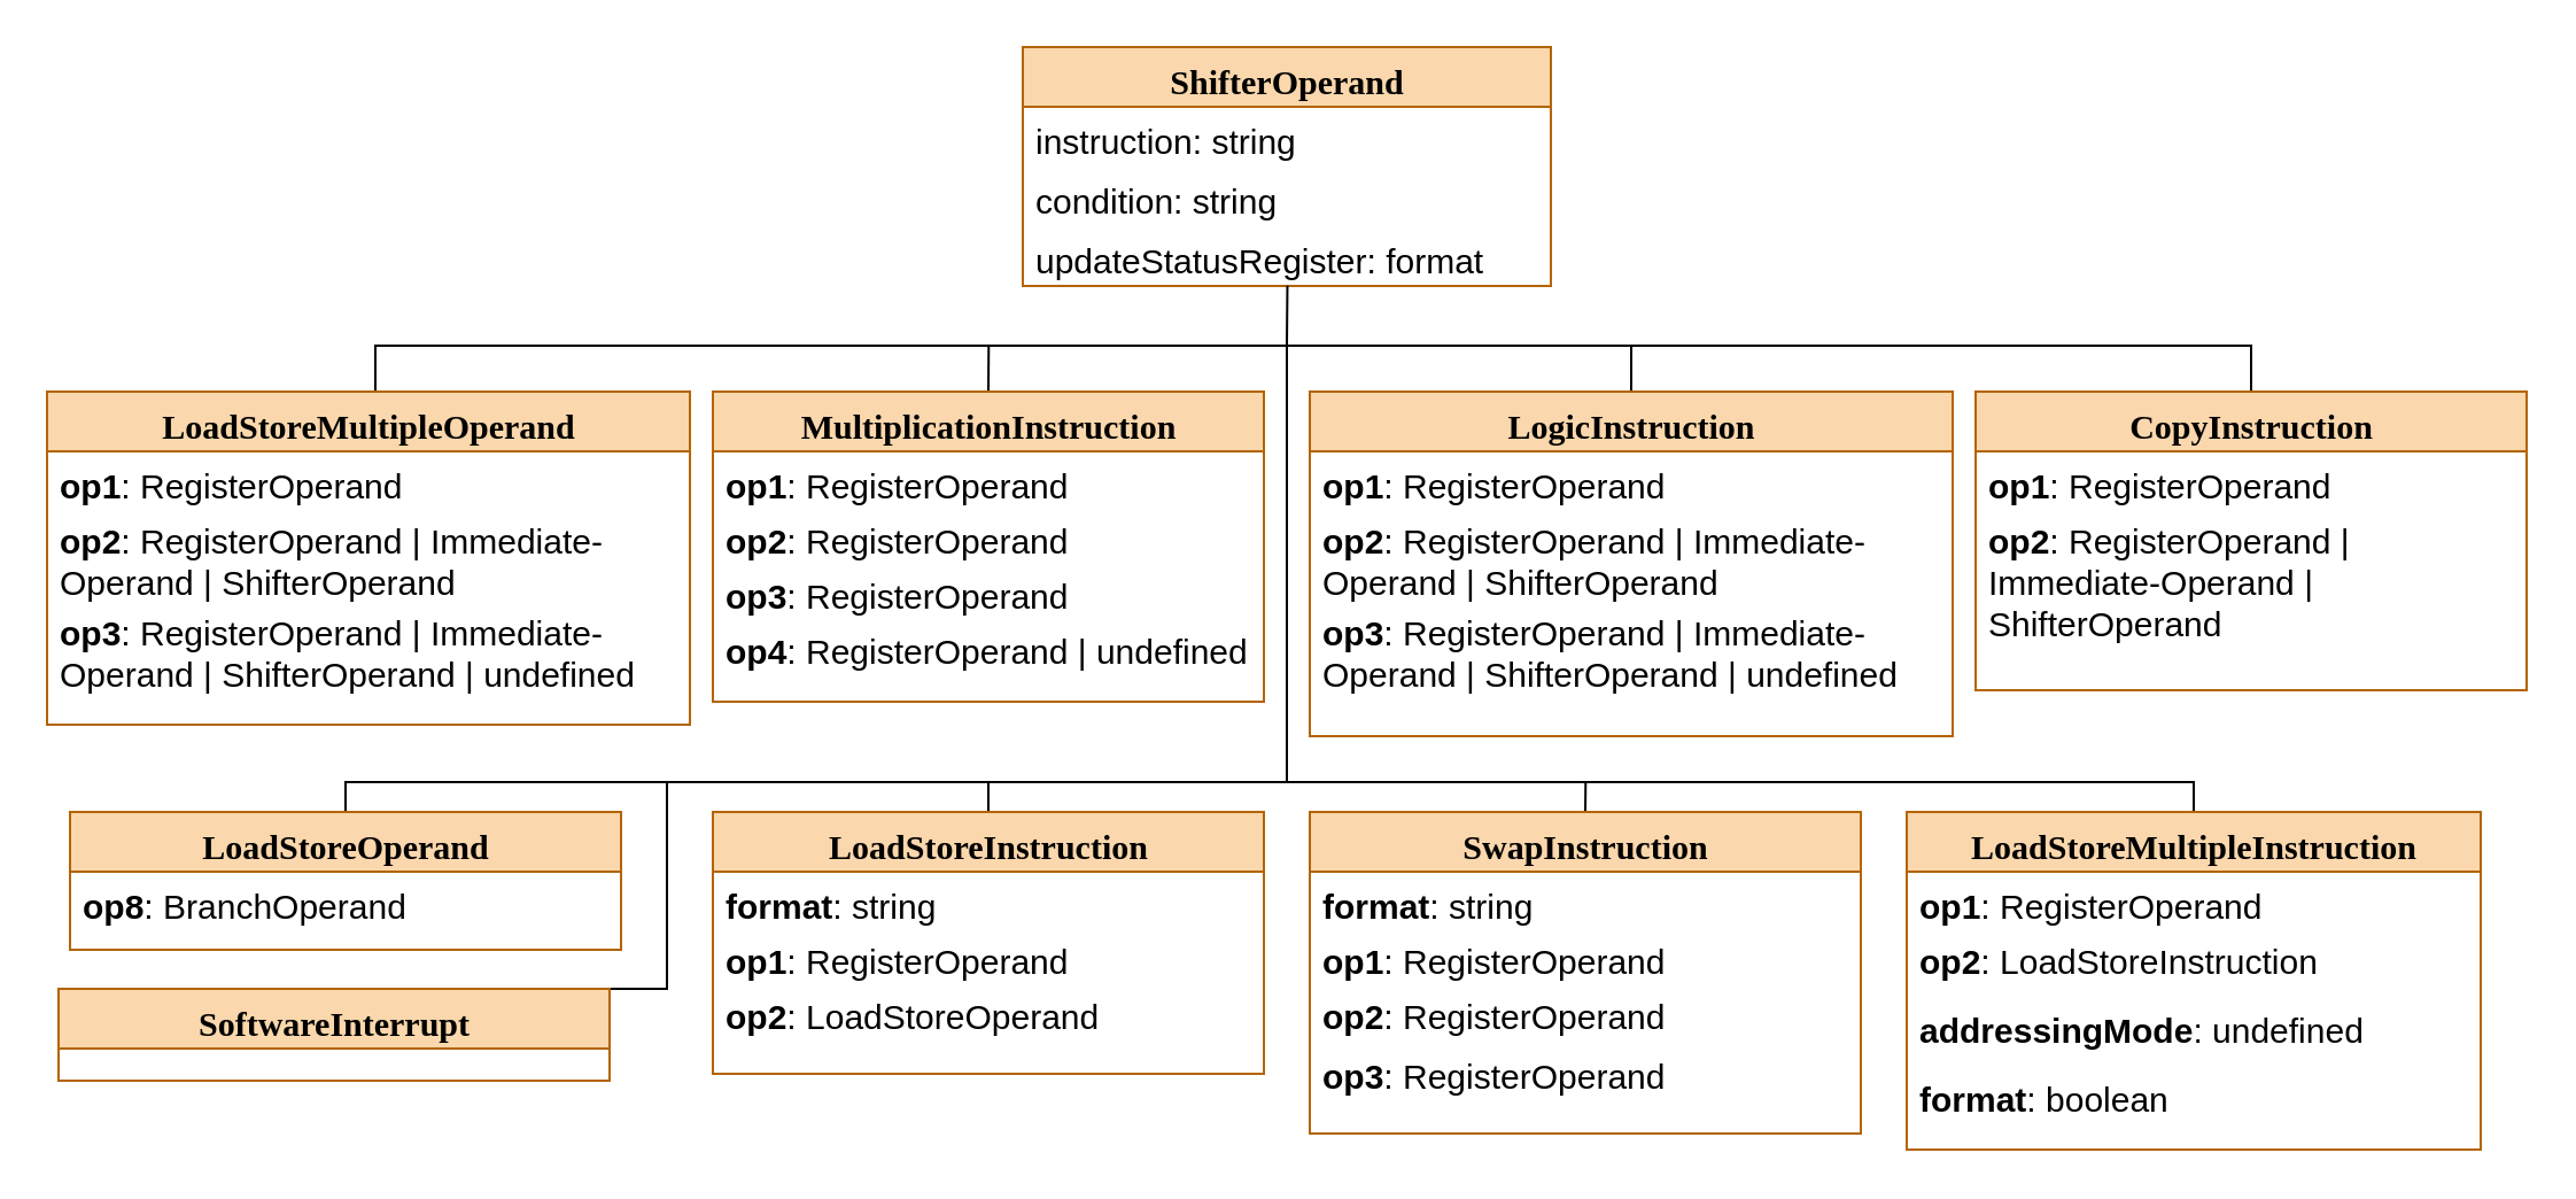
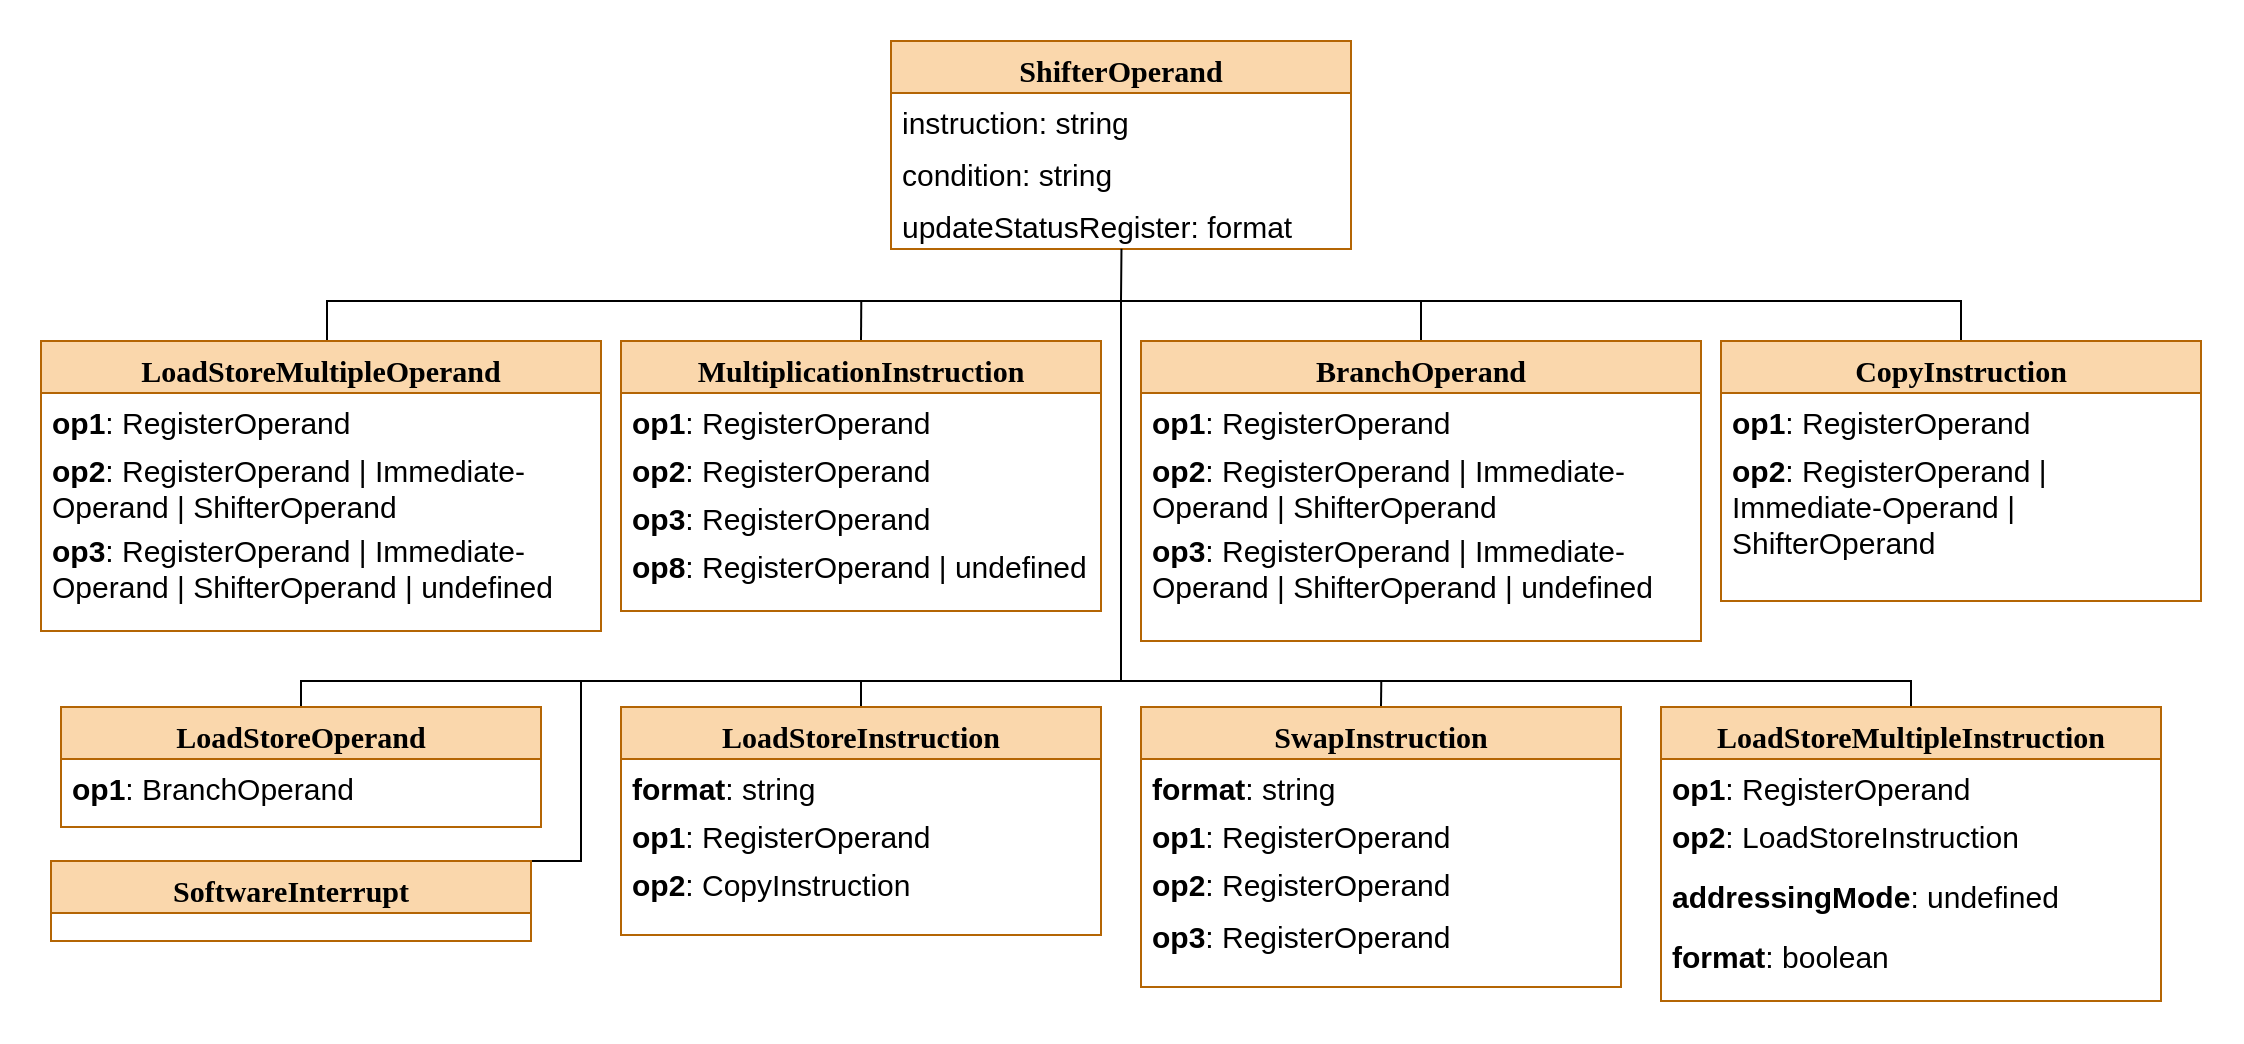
- <mxCell id="13" value="LogicInstruction" style="swimlane;html=1;fontStyle=1;align=center;verticalAlign=top;childLayout=stackLayout;horizontal=1;startSize=26;horizontalStack=0;resizeParent=1;resizeLast=0;collapsible=0;marginBottom=0;swimlaneFillColor=#ffffff;rounded=0;shadow=0;comic=0;labelBackgroundColor=none;strokeWidth=1;fillColor=#fad7ac;fontFamily=Verdana;fontSize=15;strokeColor=#b46504;swimlaneLine=1;" parent="1" vertex="1"><mxGeometry x="570" y="170" width="280" height="150" as="geometry"><mxRectangle x="90" y="83" width="60" height="26" as="alternateBounds" /></mxGeometry></mxCell>
+ <mxCell id="13" value="BranchOperand" style="swimlane;html=1;fontStyle=1;align=center;verticalAlign=top;childLayout=stackLayout;horizontal=1;startSize=26;horizontalStack=0;resizeParent=1;resizeLast=0;collapsible=0;marginBottom=0;swimlaneFillColor=#ffffff;rounded=0;shadow=0;comic=0;labelBackgroundColor=none;strokeWidth=1;fillColor=#fad7ac;fontFamily=Verdana;fontSize=15;strokeColor=#b46504;swimlaneLine=1;" parent="1" vertex="1"><mxGeometry x="570" y="170" width="280" height="150" as="geometry"><mxRectangle x="90" y="83" width="60" height="26" as="alternateBounds" /></mxGeometry></mxCell>
- <mxCell id="11" value="&lt;b&gt;op4&lt;/b&gt;: RegisterOperand | undefined" style="text;html=1;strokeColor=none;fillColor=none;align=left;verticalAlign=top;spacingLeft=4;spacingRight=4;whiteSpace=wrap;overflow=hidden;rotatable=0;points=[[0,0.5],[1,0.5]];portConstraint=eastwest;fontSize=15;" parent="7" vertex="1"><mxGeometry y="98" width="240" height="24" as="geometry" /></mxCell>
+ <mxCell id="11" value="&lt;b&gt;op8&lt;/b&gt;: RegisterOperand | undefined" style="text;html=1;strokeColor=none;fillColor=none;align=left;verticalAlign=top;spacingLeft=4;spacingRight=4;whiteSpace=wrap;overflow=hidden;rotatable=0;points=[[0,0.5],[1,0.5]];portConstraint=eastwest;fontSize=15;" parent="7" vertex="1"><mxGeometry y="98" width="240" height="24" as="geometry" /></mxCell>
- <mxCell id="28" value="&lt;b&gt;op8&lt;/b&gt;: BranchOperand" style="text;html=1;strokeColor=none;fillColor=none;align=left;verticalAlign=top;spacingLeft=4;spacingRight=4;whiteSpace=wrap;overflow=hidden;rotatable=0;points=[[0,0.5],[1,0.5]];portConstraint=eastwest;fontSize=15;" parent="27" vertex="1"><mxGeometry y="26" width="240" height="24" as="geometry" /></mxCell>
+ <mxCell id="28" value="&lt;b&gt;op1&lt;/b&gt;: BranchOperand" style="text;html=1;strokeColor=none;fillColor=none;align=left;verticalAlign=top;spacingLeft=4;spacingRight=4;whiteSpace=wrap;overflow=hidden;rotatable=0;points=[[0,0.5],[1,0.5]];portConstraint=eastwest;fontSize=15;" parent="27" vertex="1"><mxGeometry y="26" width="240" height="24" as="geometry" /></mxCell>
- <mxCell id="33" value="&lt;b&gt;op2&lt;/b&gt;: LoadStoreOperand" style="text;html=1;strokeColor=none;fillColor=none;align=left;verticalAlign=top;spacingLeft=4;spacingRight=4;whiteSpace=wrap;overflow=hidden;rotatable=0;points=[[0,0.5],[1,0.5]];portConstraint=eastwest;fontSize=15;" parent="30" vertex="1"><mxGeometry y="74" width="240" height="40" as="geometry" /></mxCell>
+ <mxCell id="33" value="&lt;b&gt;op2&lt;/b&gt;: CopyInstruction" style="text;html=1;strokeColor=none;fillColor=none;align=left;verticalAlign=top;spacingLeft=4;spacingRight=4;whiteSpace=wrap;overflow=hidden;rotatable=0;points=[[0,0.5],[1,0.5]];portConstraint=eastwest;fontSize=15;" parent="30" vertex="1"><mxGeometry y="74" width="240" height="40" as="geometry" /></mxCell>
